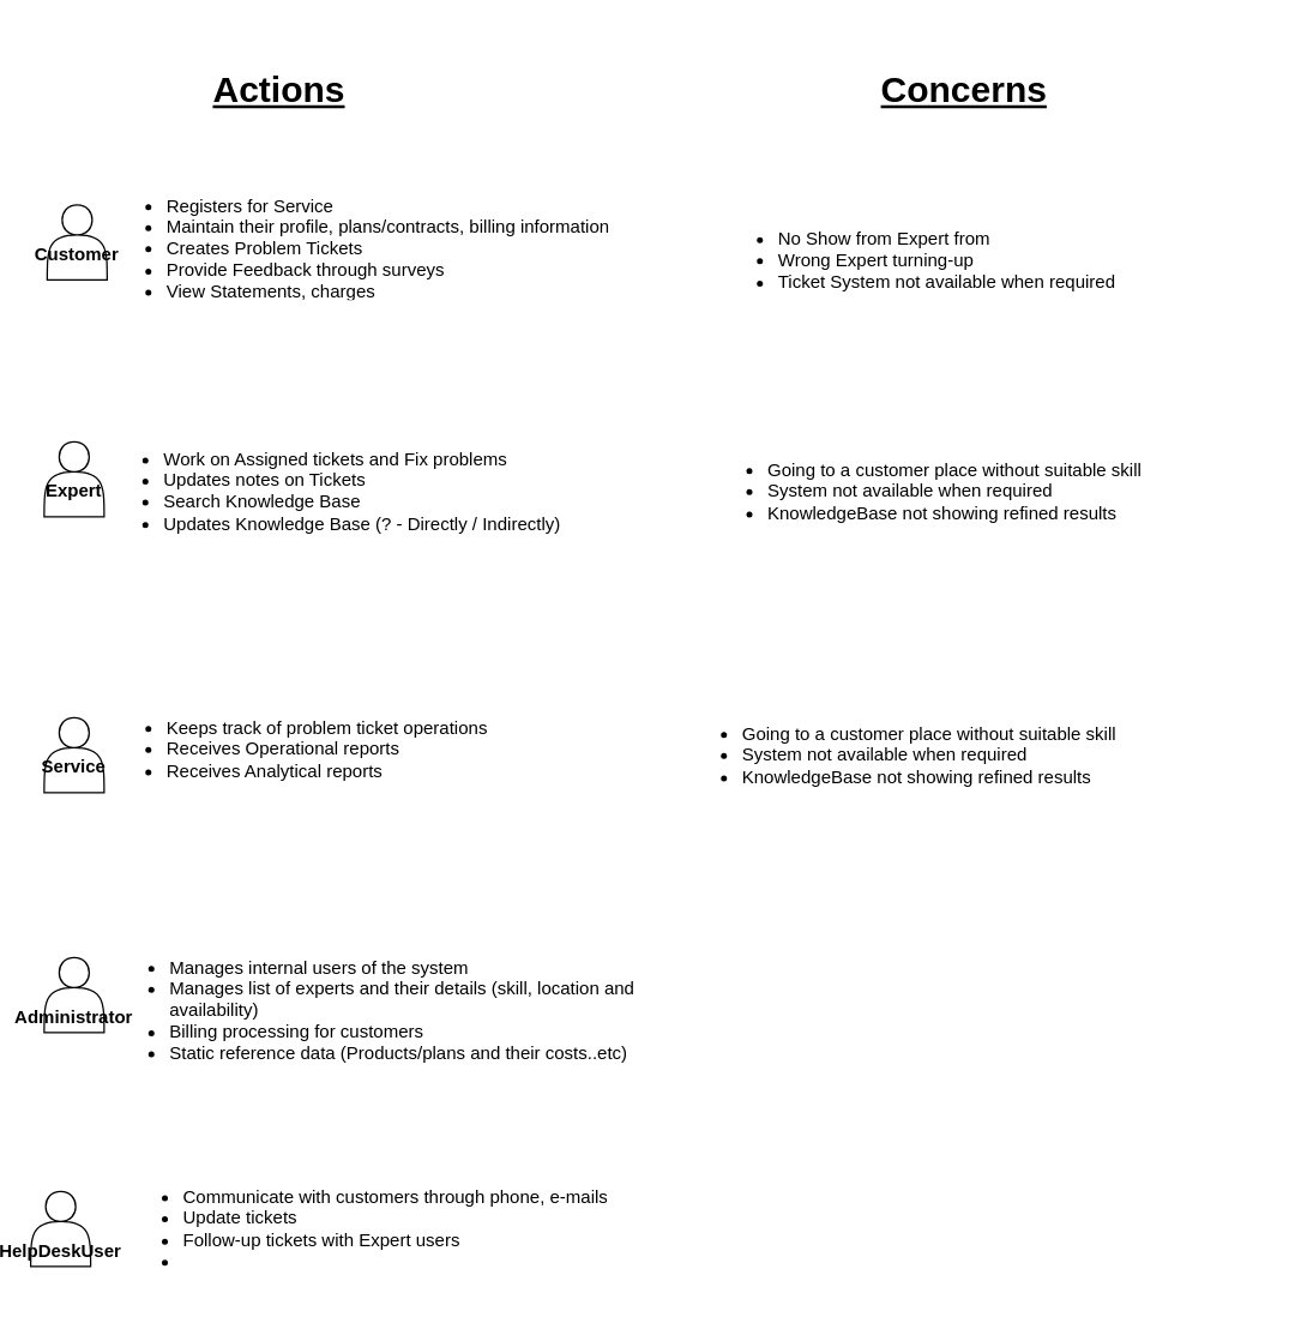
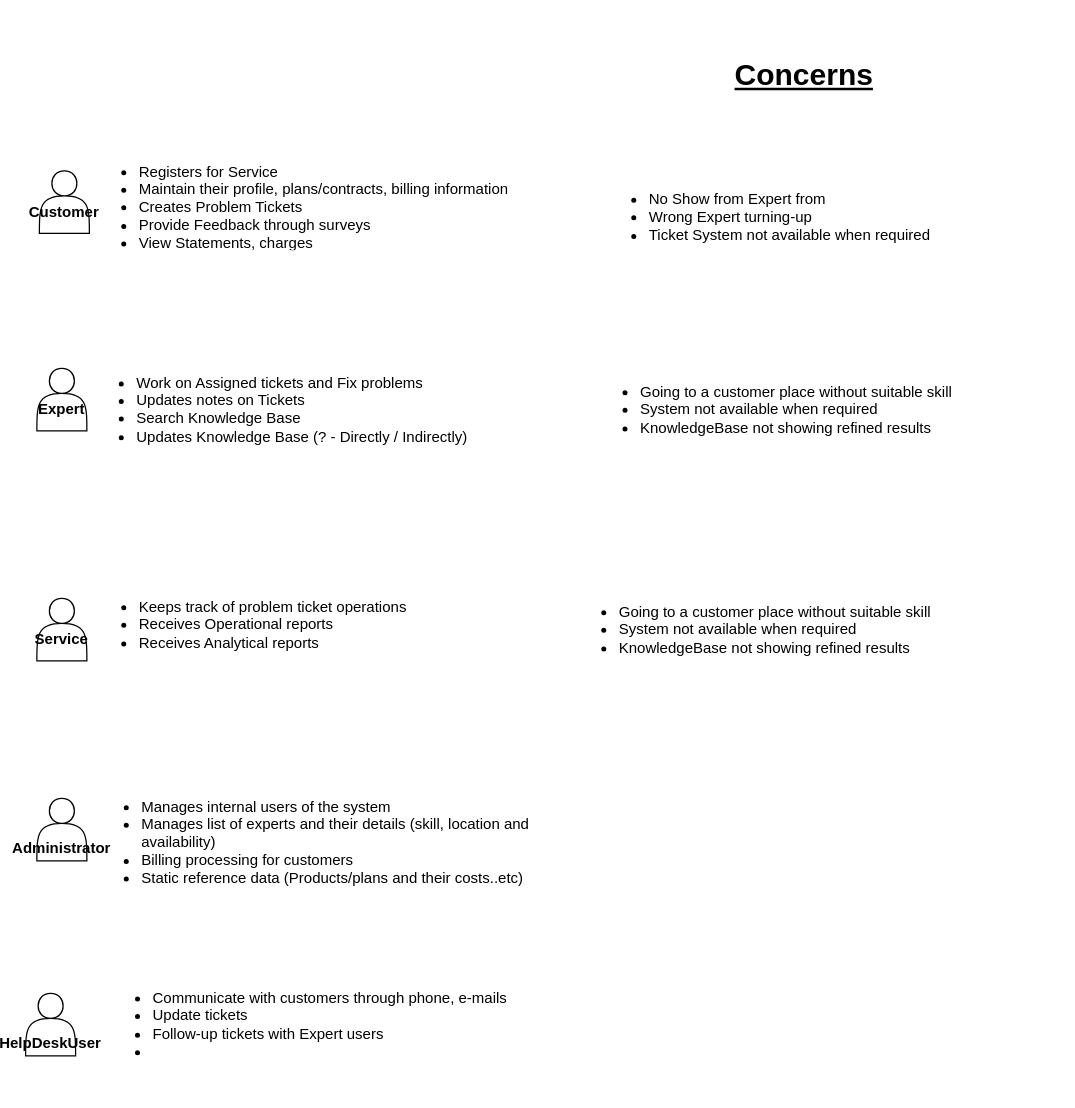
- <mxCell id="13" value="&lt;font style=&quot;font-size: 24px&quot;&gt;&lt;b&gt;&lt;u&gt;Actions&lt;/u&gt;&lt;/b&gt;&lt;/font&gt;" style="text;html=1;strokeColor=none;fillColor=none;align=center;verticalAlign=middle;whiteSpace=wrap;rounded=0;" vertex="1" parent="1"><mxGeometry x="124" y="20" width="124" height="80" as="geometry" /></mxCell>
